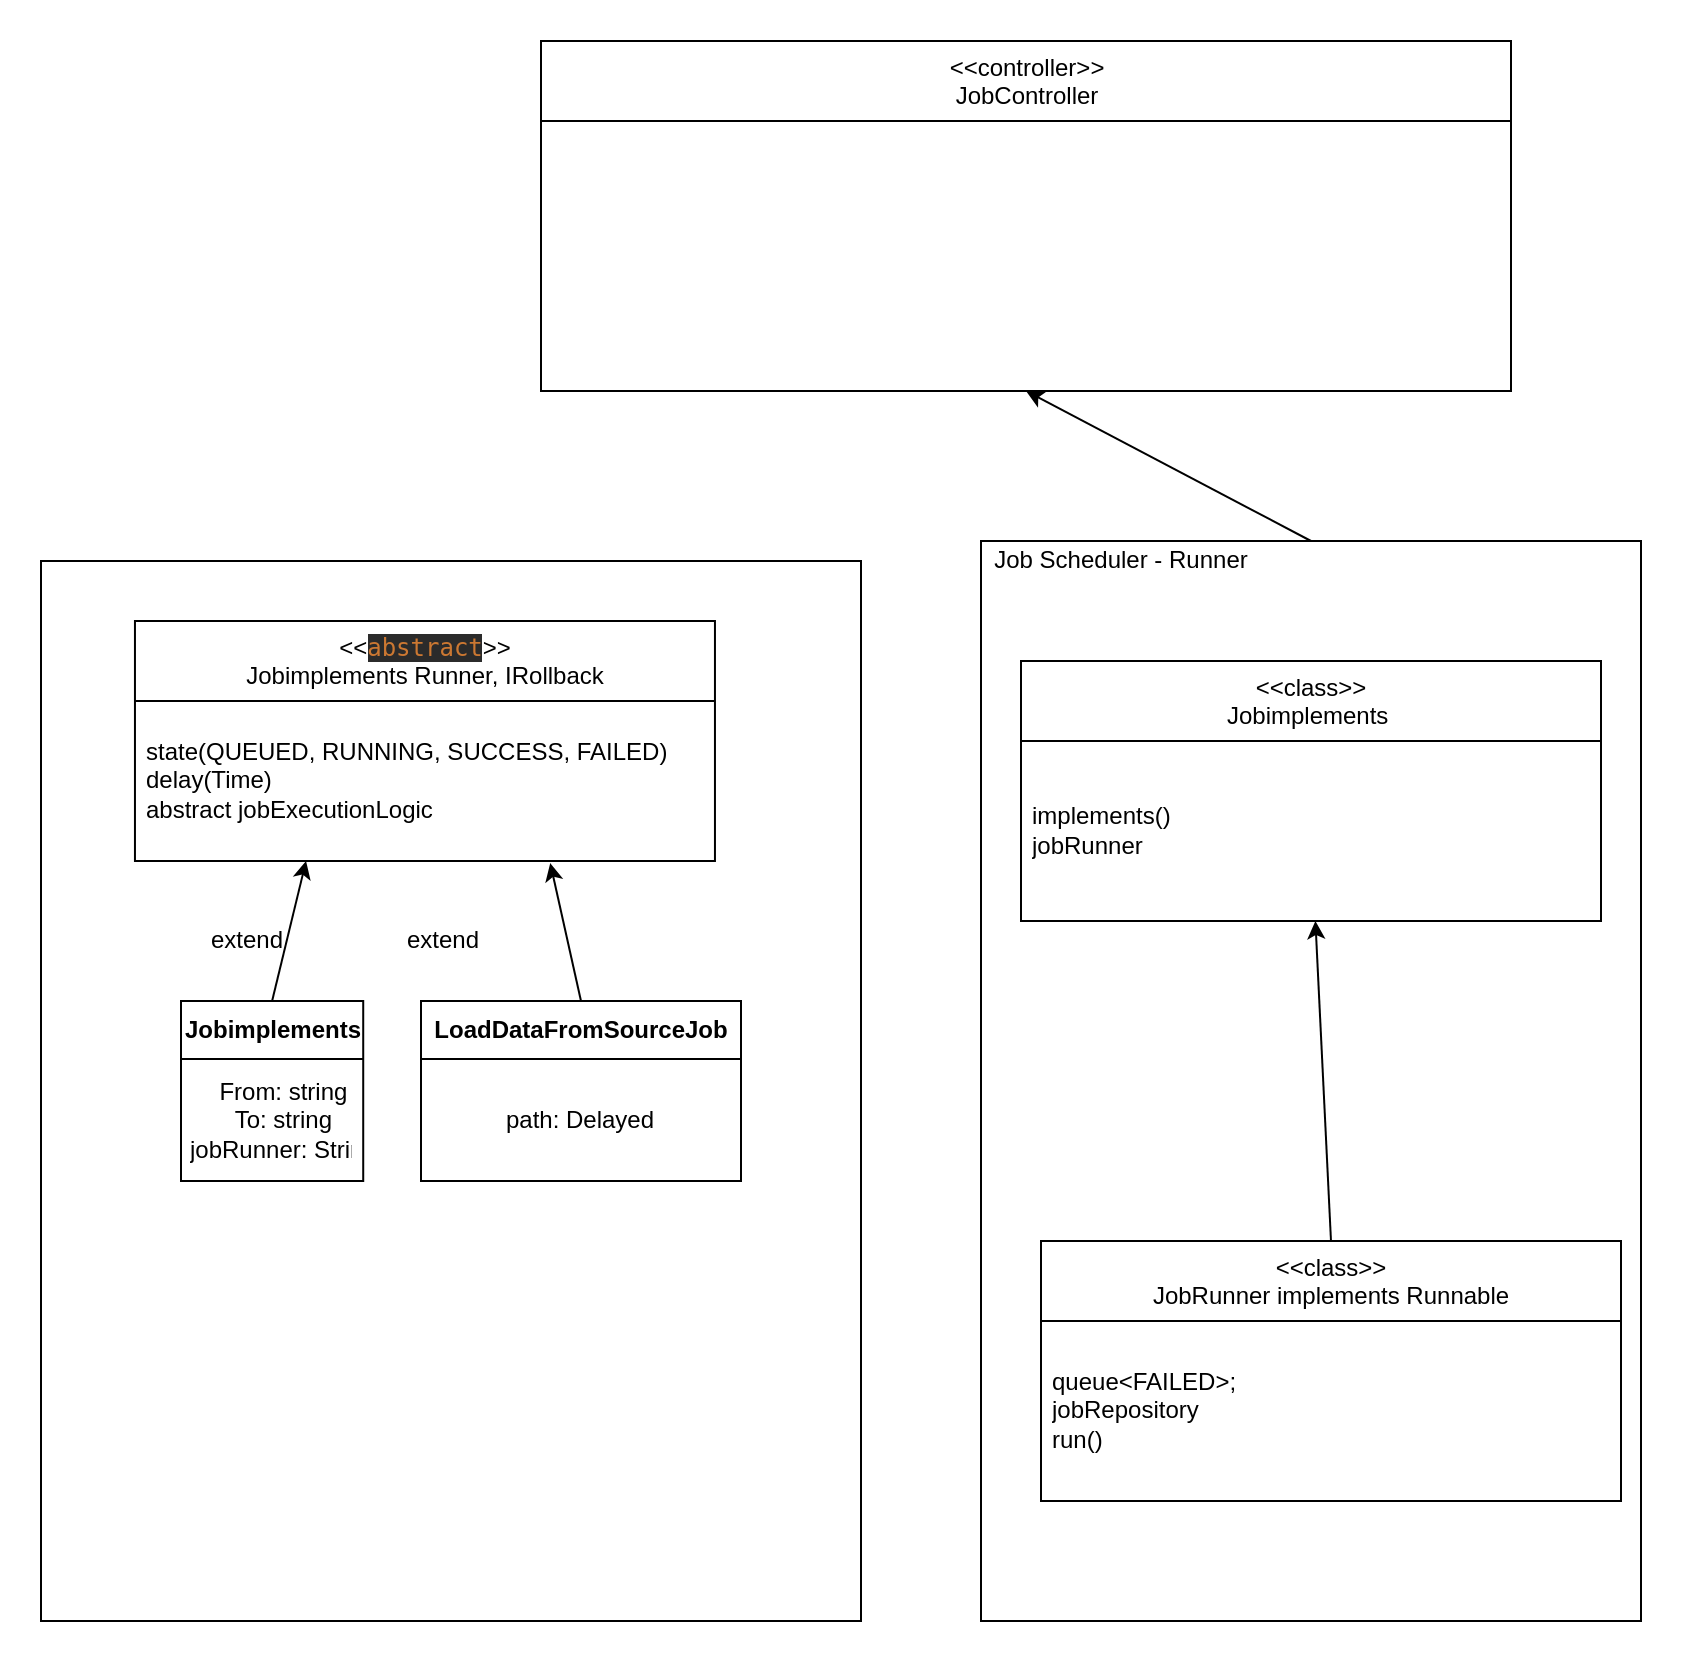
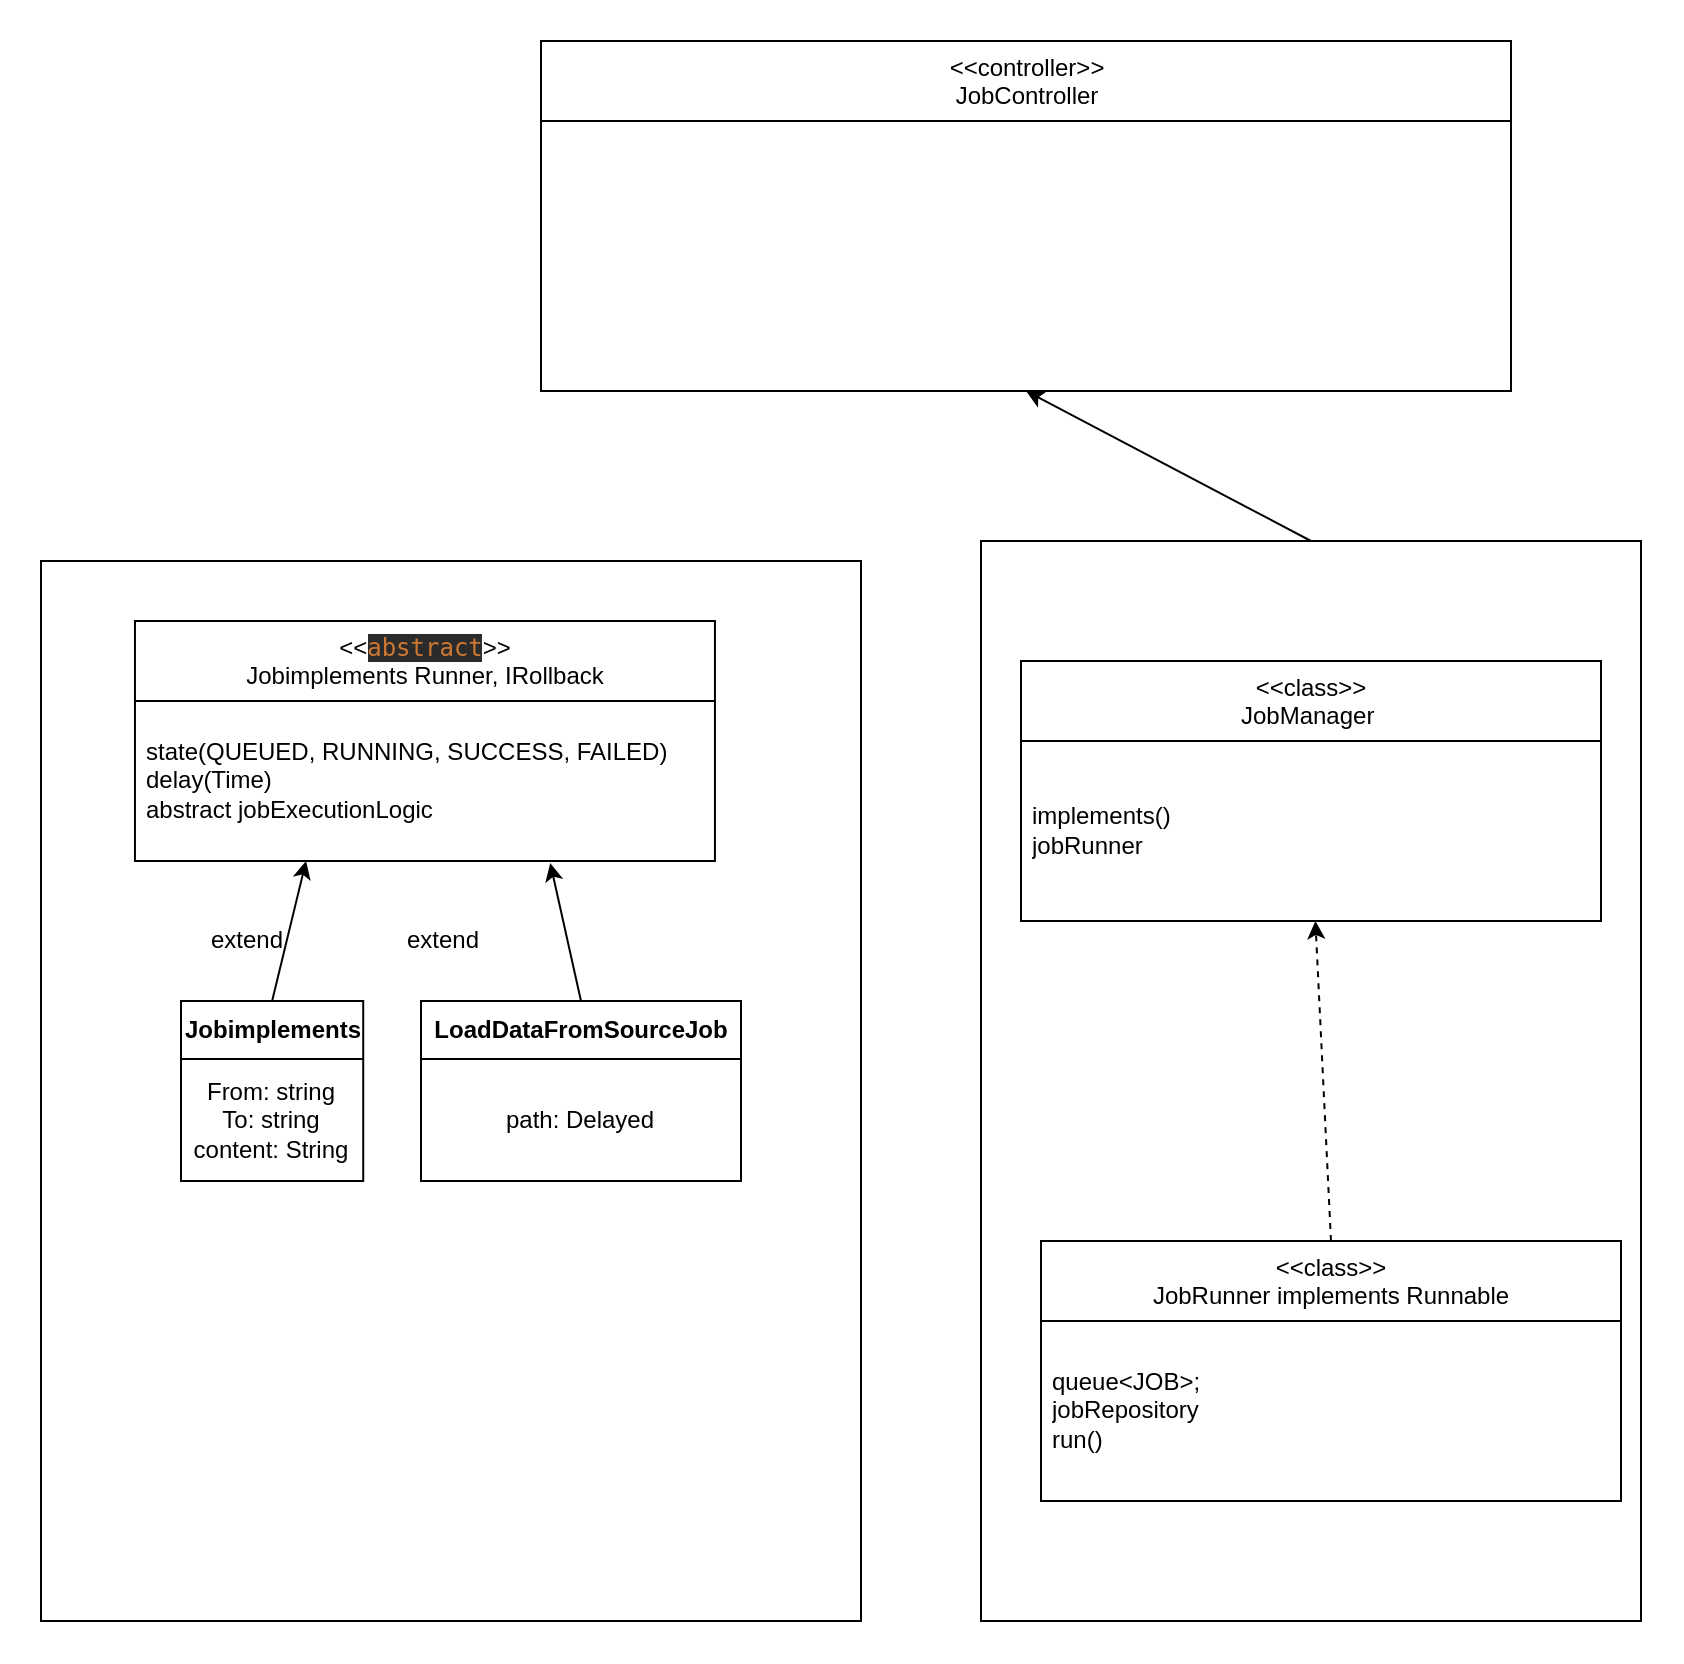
- <mxCell id="25" value="Job Scheduler - Runner" style="text;html=1;align=center;verticalAlign=middle;resizable=0;points=[];autosize=1;" vertex="1" parent="18"><mxGeometry width="140" height="20" as="geometry" /></mxCell>
- <mxCell id="23" value="&amp;lt;&amp;lt;class&amp;gt;&amp;gt;&lt;br&gt;Jobimplements&amp;nbsp;" style="swimlane;fontStyle=0;align=center;verticalAlign=top;childLayout=stackLayout;horizontal=1;startSize=40;horizontalStack=0;resizeParent=1;resizeParentMax=0;resizeLast=0;collapsible=0;marginBottom=0;html=1;" vertex="1" parent="18"><mxGeometry x="20" y="60" width="290" height="130" as="geometry" /></mxCell>
+ <mxCell id="23" value="&amp;lt;&amp;lt;class&amp;gt;&amp;gt;&lt;br&gt;JobManager&amp;nbsp;" style="swimlane;fontStyle=0;align=center;verticalAlign=top;childLayout=stackLayout;horizontal=1;startSize=40;horizontalStack=0;resizeParent=1;resizeParentMax=0;resizeLast=0;collapsible=0;marginBottom=0;html=1;" vertex="1" parent="18"><mxGeometry x="20" y="60" width="290" height="130" as="geometry" /></mxCell>
- <mxCell id="22" value="" style="endArrow=classic;html=1;exitX=0.5;exitY=0;exitDx=0;exitDy=0;" parent="18" source="20" target="24" edge="1"><mxGeometry width="50" height="50" relative="1" as="geometry"><mxPoint x="365" y="412.5" as="sourcePoint" /><mxPoint x="384.48" y="182.52" as="targetPoint" /></mxGeometry></mxCell>
+ <mxCell id="22" value="" style="endArrow=classic;html=1;exitX=0.5;exitY=0;exitDx=0;exitDy=0;dashed=1;" parent="18" source="20" target="24" edge="1"><mxGeometry width="50" height="50" relative="1" as="geometry"><mxPoint x="365" y="412.5" as="sourcePoint" /><mxPoint x="384.48" y="182.52" as="targetPoint" /></mxGeometry></mxCell>
- <mxCell id="5" value="From: string&lt;br&gt;To: string&lt;br&gt;jobRunner: String" style="text;html=1;strokeColor=none;fillColor=none;align=center;verticalAlign=middle;spacingLeft=4;spacingRight=4;overflow=hidden;rotatable=0;points=[[0,0.5],[1,0.5]];portConstraint=eastwest;" parent="4" vertex="1"><mxGeometry y="29" width="91.111" height="61" as="geometry" /></mxCell>
+ <mxCell id="5" value="From: string&lt;br&gt;To: string&lt;br&gt;content: String" style="text;html=1;strokeColor=none;fillColor=none;align=center;verticalAlign=middle;spacingLeft=4;spacingRight=4;overflow=hidden;rotatable=0;points=[[0,0.5],[1,0.5]];portConstraint=eastwest;" parent="4" vertex="1"><mxGeometry y="29" width="91.111" height="61" as="geometry" /></mxCell>
- <mxCell id="21" value="queue&amp;lt;FAILED&amp;gt;;&lt;br&gt;jobRepository&lt;br&gt;run()" style="text;html=1;strokeColor=none;fillColor=none;align=left;verticalAlign=middle;spacingLeft=4;spacingRight=4;overflow=hidden;rotatable=0;points=[[0,0.5],[1,0.5]];portConstraint=eastwest;" parent="20" vertex="1"><mxGeometry y="40" width="290" height="90" as="geometry" /></mxCell>
+ <mxCell id="21" value="queue&amp;lt;JOB&amp;gt;;&lt;br&gt;jobRepository&lt;br&gt;run()" style="text;html=1;strokeColor=none;fillColor=none;align=left;verticalAlign=middle;spacingLeft=4;spacingRight=4;overflow=hidden;rotatable=0;points=[[0,0.5],[1,0.5]];portConstraint=eastwest;" parent="20" vertex="1"><mxGeometry y="40" width="290" height="90" as="geometry" /></mxCell>
